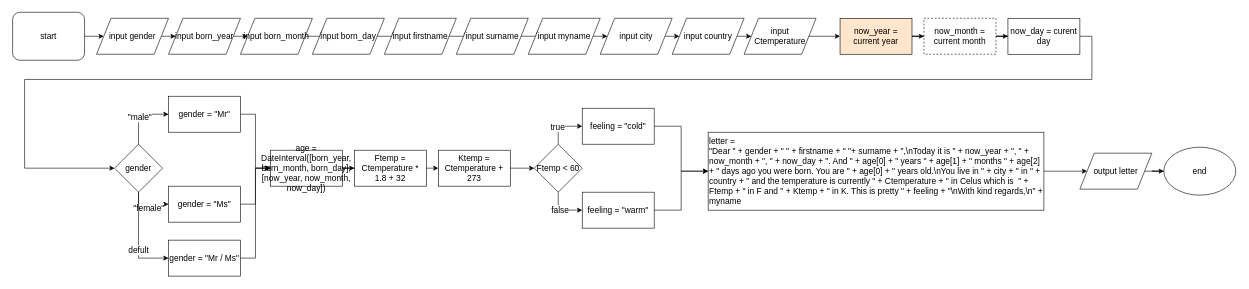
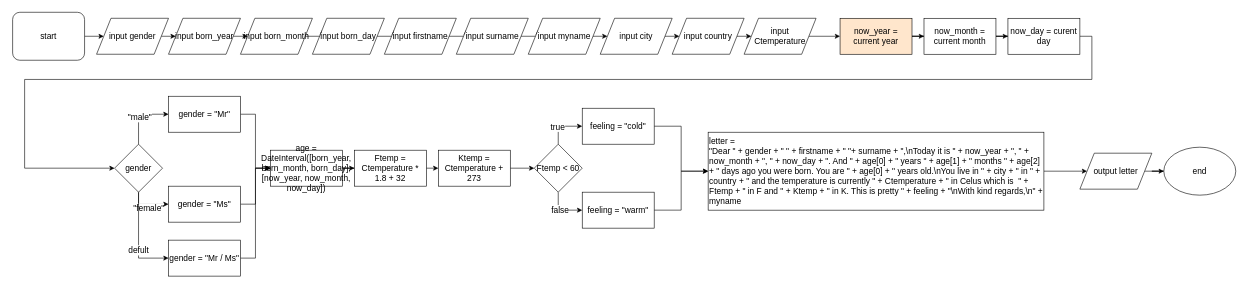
- <mxCell id="27" value="now_month = current month" style="rounded=0;whiteSpace=wrap;html=1;fontSize=14;dashed=1;" parent="1" vertex="1"><mxGeometry x="1540" y="30" width="120" height="60" as="geometry" /></mxCell>
+ <mxCell id="27" value="now_month = current month" style="rounded=0;whiteSpace=wrap;html=1;fontSize=14;" parent="1" vertex="1"><mxGeometry x="1540" y="30" width="120" height="60" as="geometry" /></mxCell>
